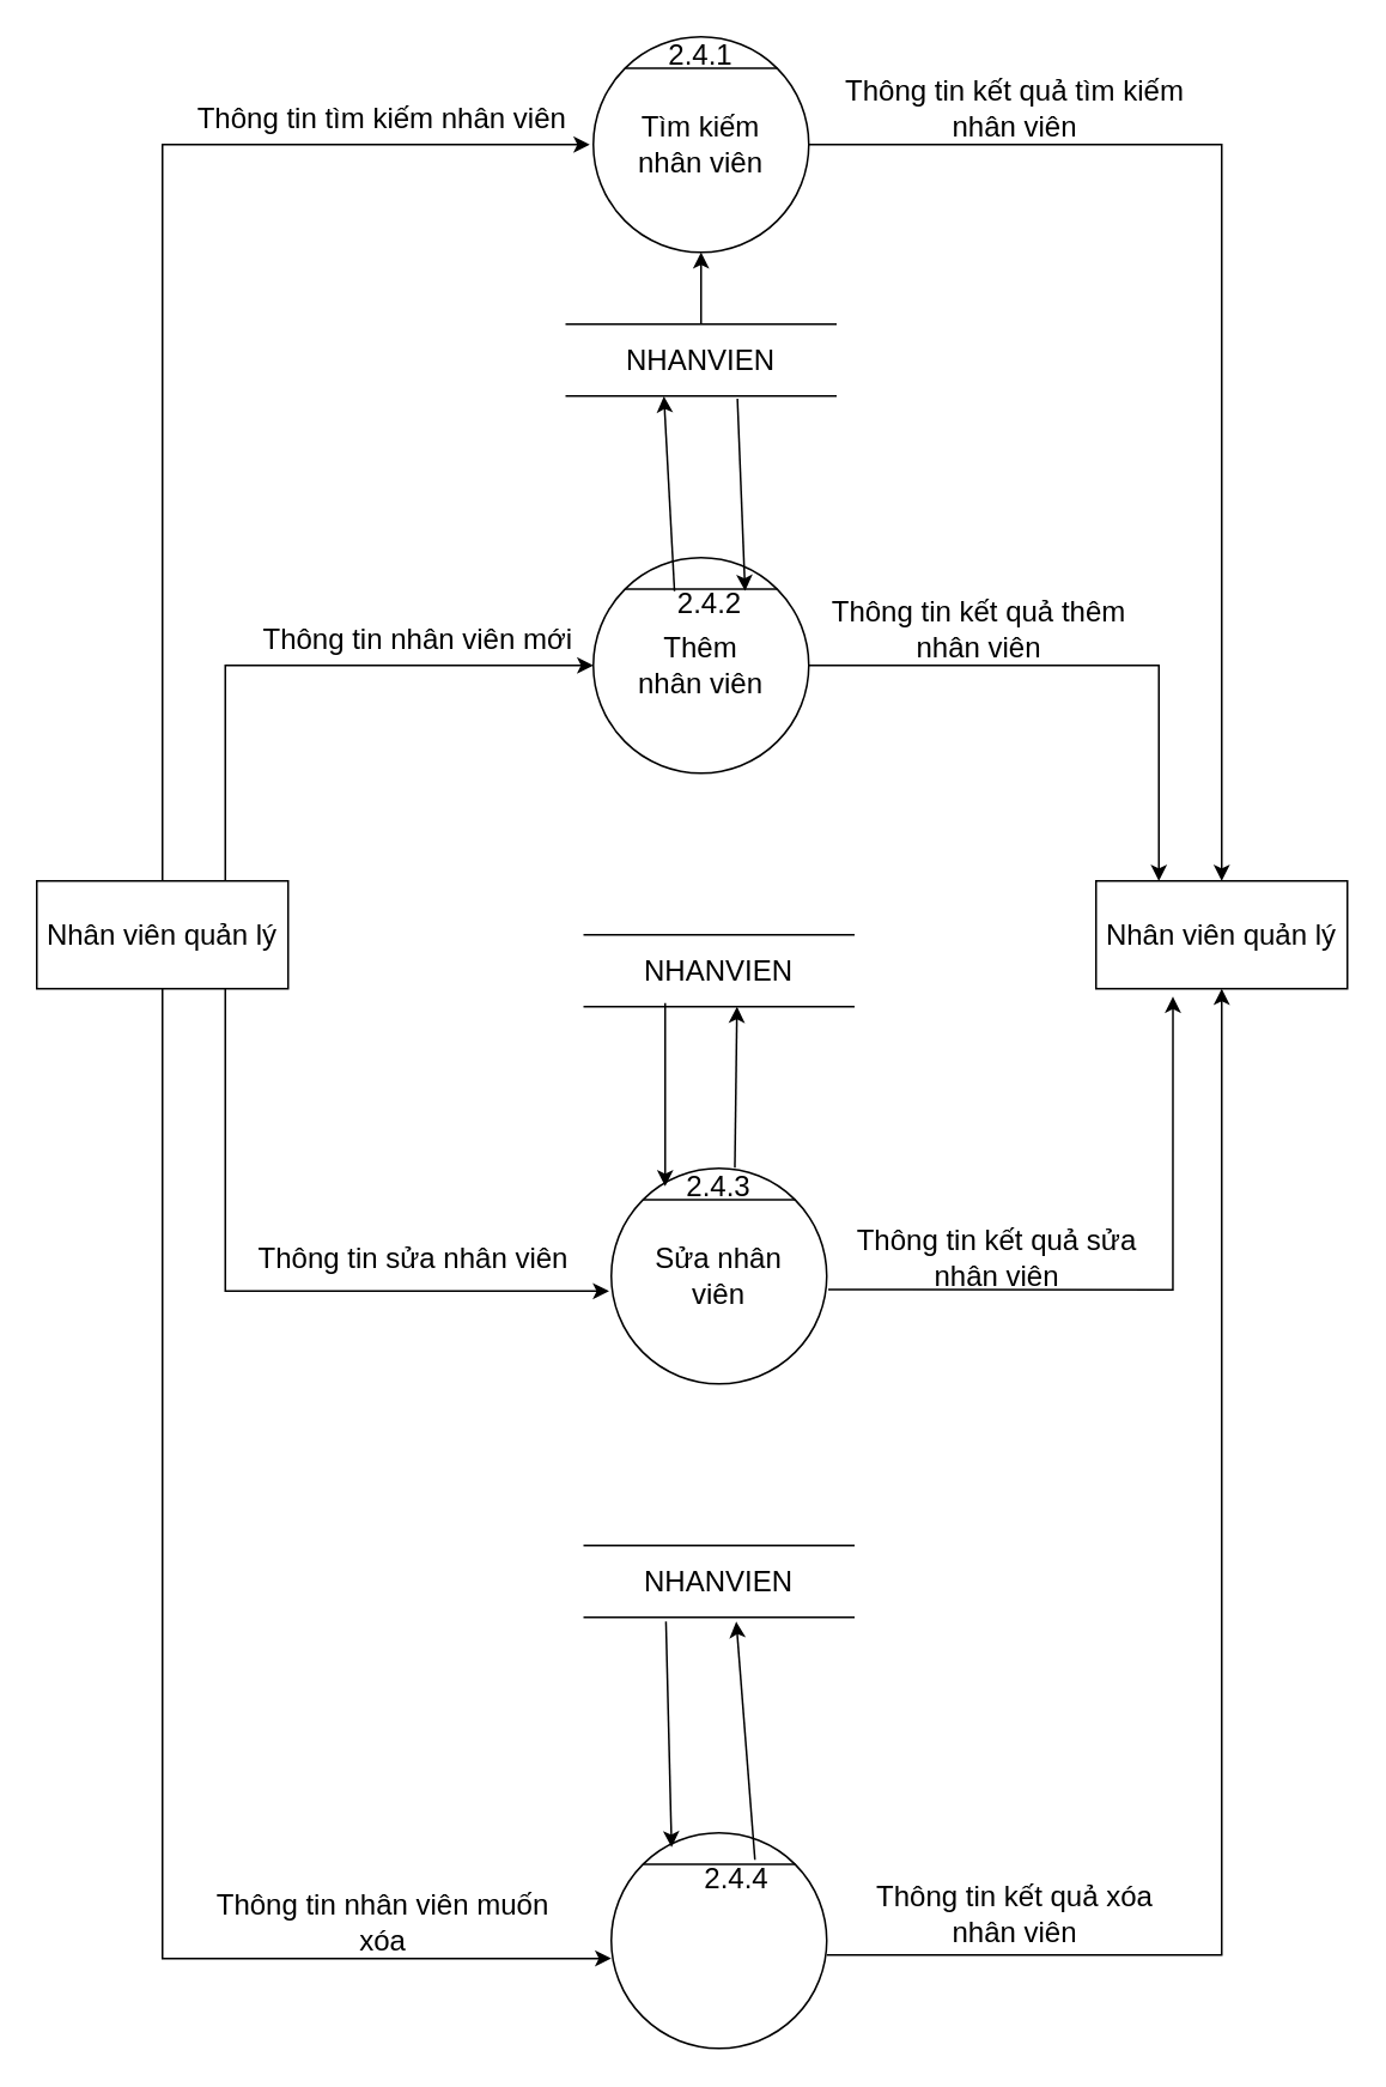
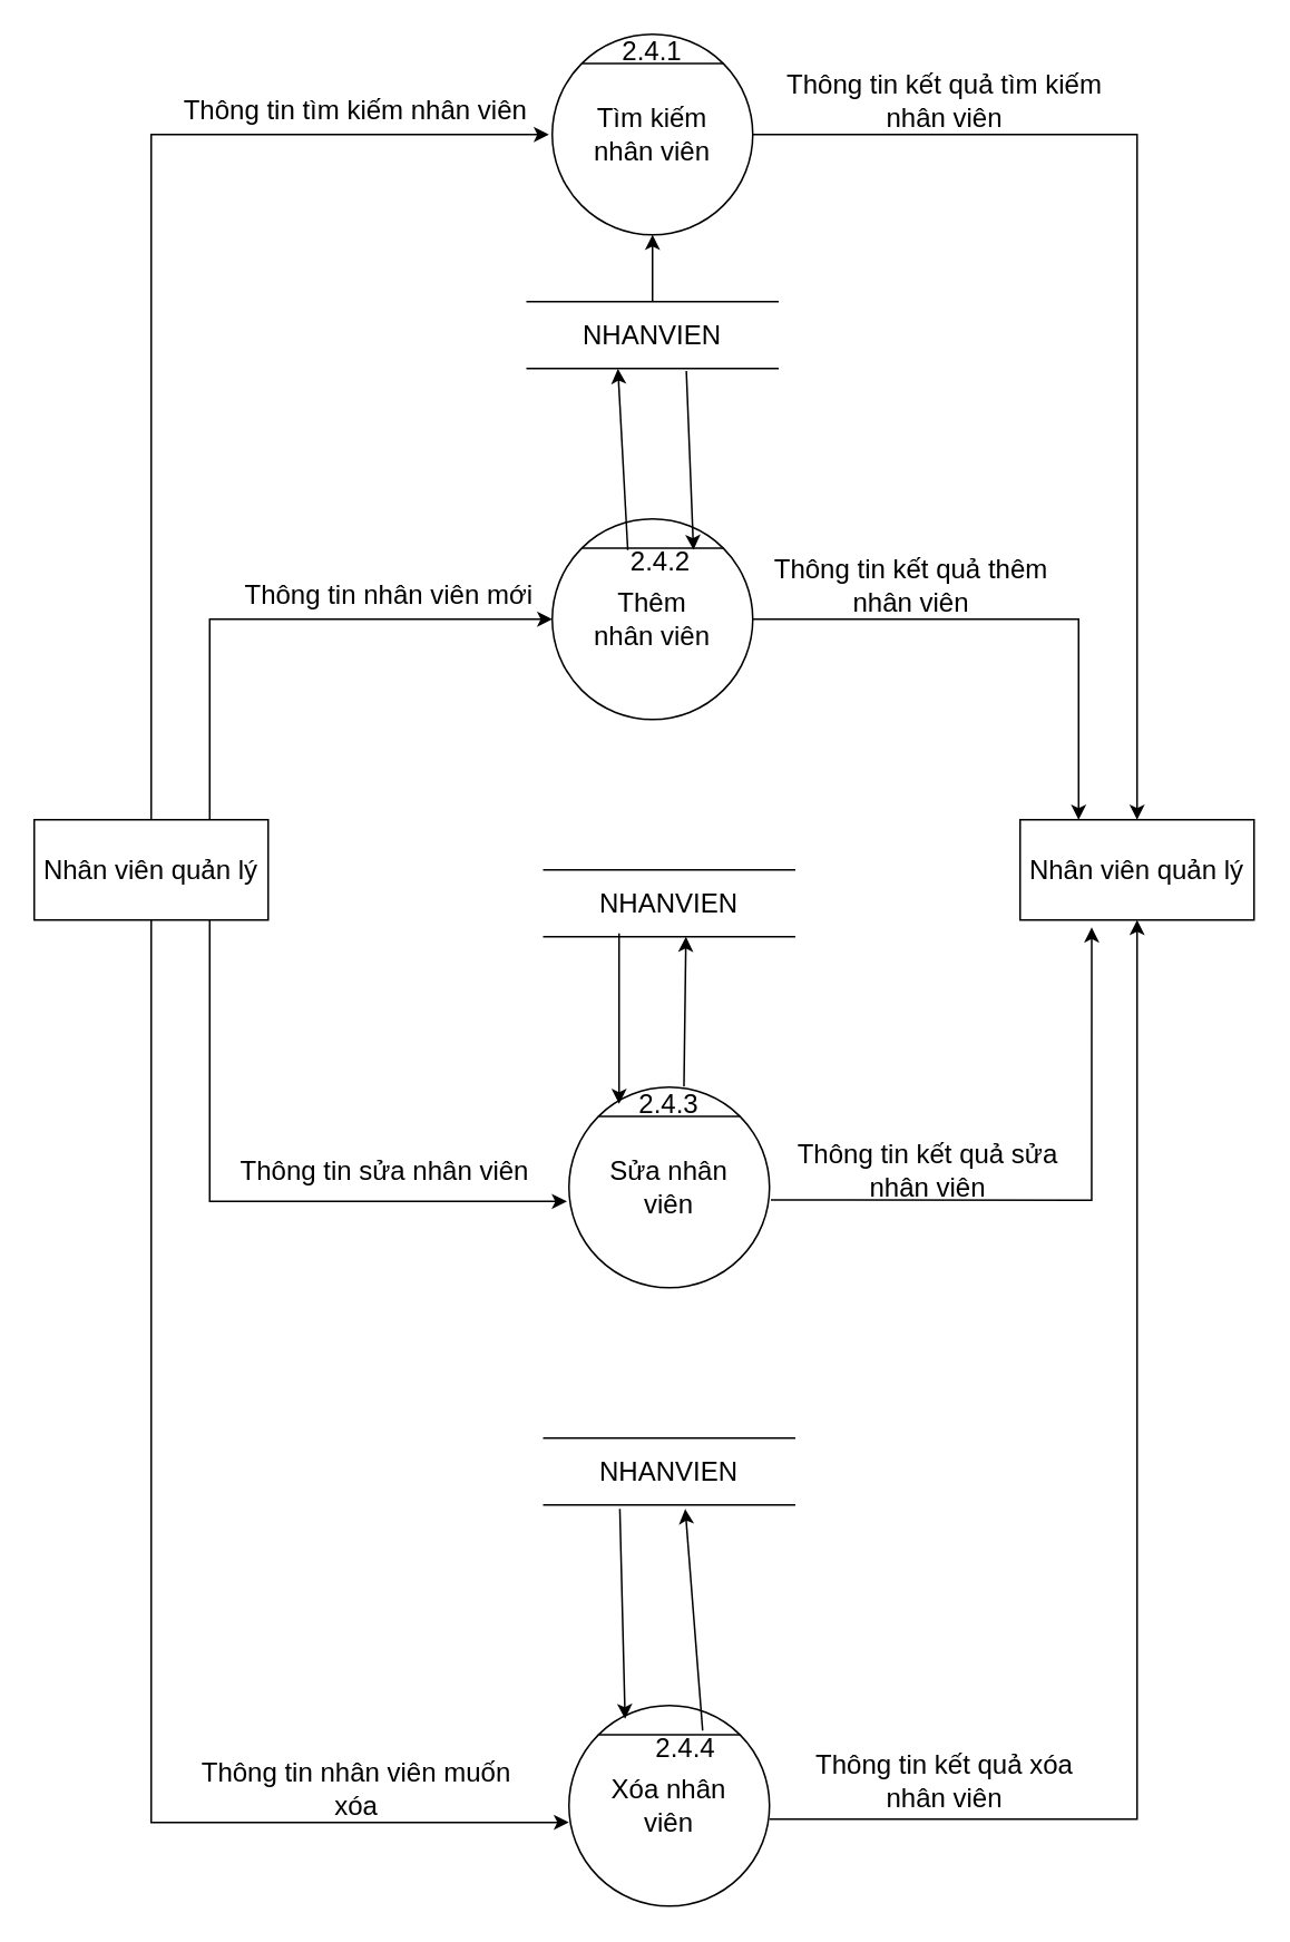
+ <mxCell id="36" value="&lt;font style=&quot;font-size: 16px&quot;&gt;Xóa nhân viên&lt;/font&gt;" style="text;html=1;strokeColor=none;fillColor=none;align=center;verticalAlign=middle;whiteSpace=wrap;rounded=0;fontSize=16;" parent="1" vertex="1"><mxGeometry x="360" y="1065" width="80" height="30" as="geometry" /></mxCell>
